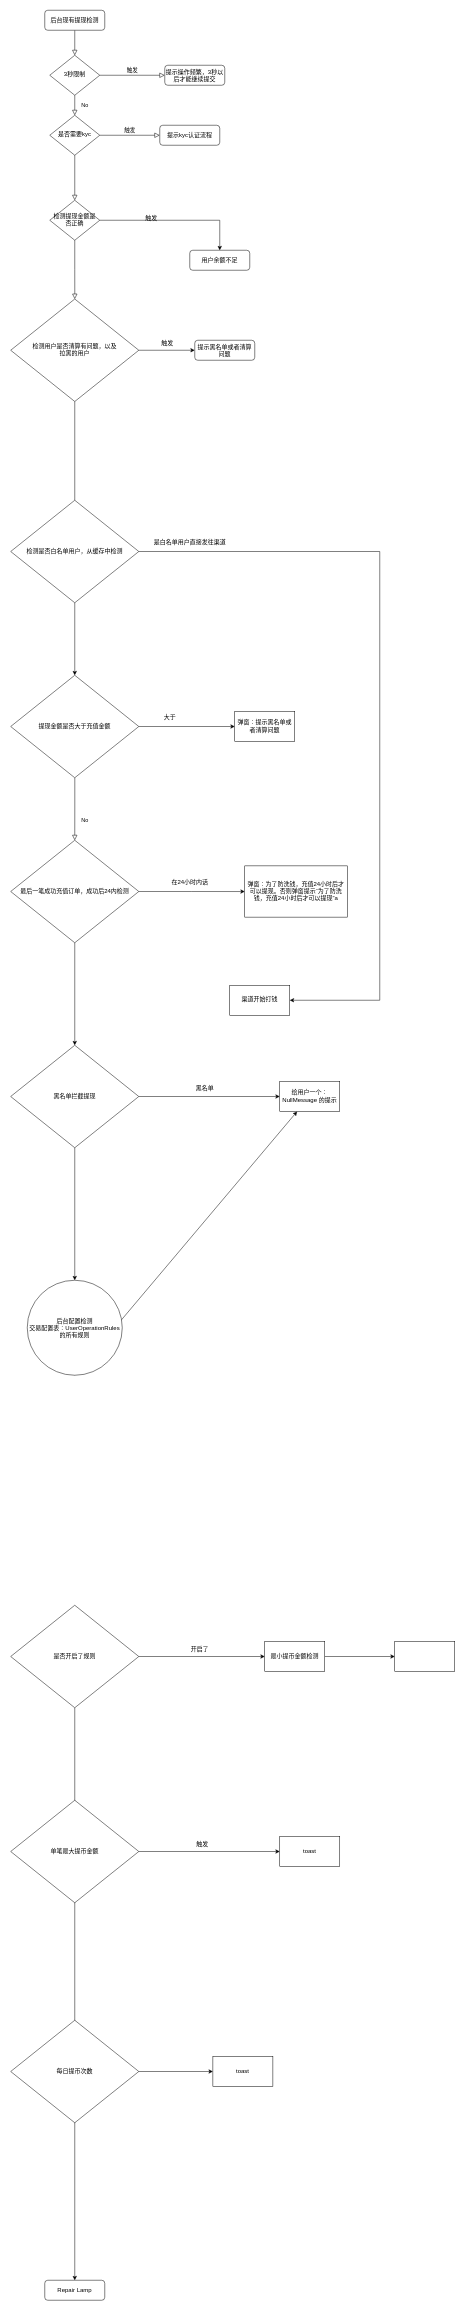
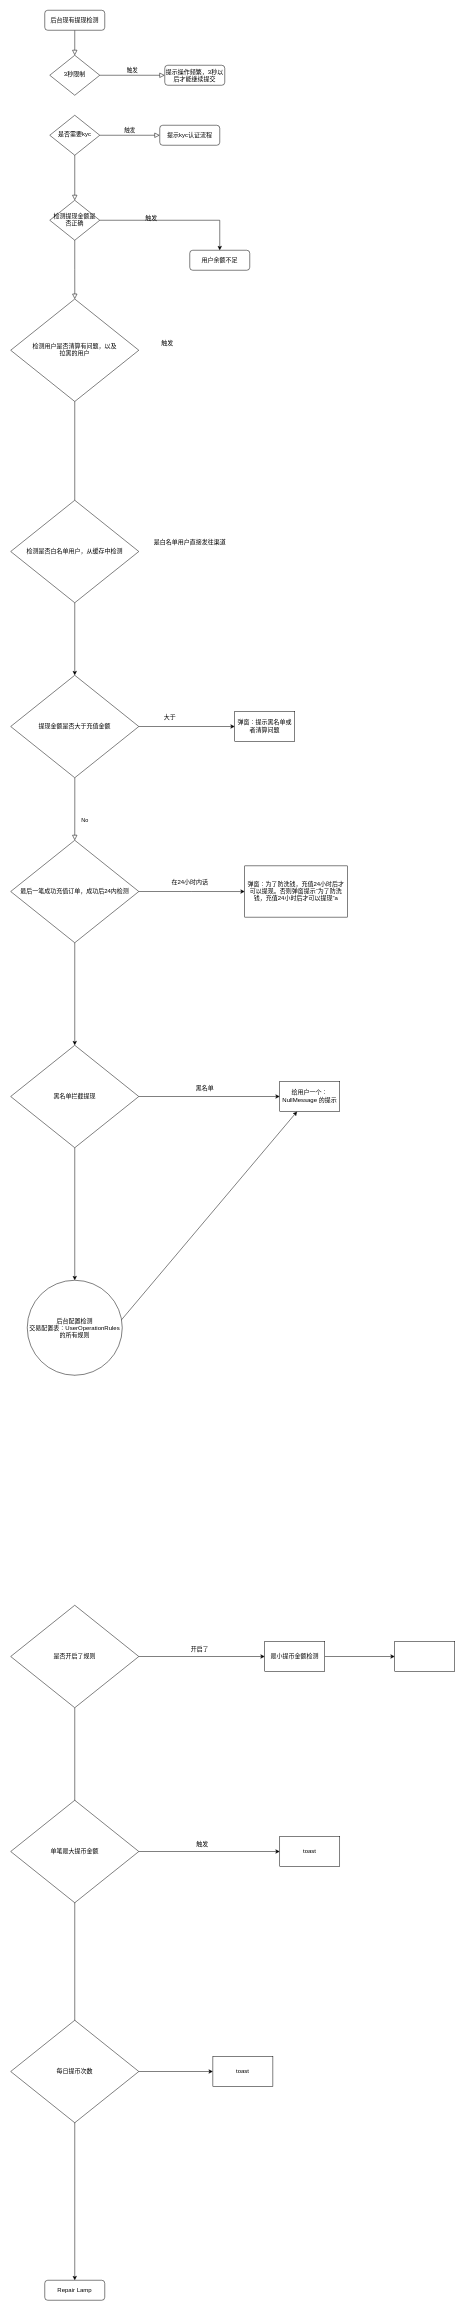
- <mxCell id="4" value="No" style="rounded=0;html=1;jettySize=auto;orthogonalLoop=1;fontSize=11;endArrow=block;endFill=0;endSize=8;strokeWidth=1;shadow=0;labelBackgroundColor=none;edgeStyle=orthogonalEdgeStyle;" parent="1" source="6" target="10" edge="1"><mxGeometry y="20" relative="1" as="geometry"><mxPoint as="offset" /></mxGeometry></mxCell>
- <mxCell id="18" value="" style="edgeStyle=orthogonalEdgeStyle;rounded=0;orthogonalLoop=1;jettySize=auto;html=1;" edge="1" parent="1" source="19" target="20"><mxGeometry relative="1" as="geometry" /></mxCell>
- <mxCell id="20" value="提示黑名单或者清算问题" style="rounded=1;whiteSpace=wrap;html=1;fontSize=12;glass=0;strokeWidth=1;shadow=0;" vertex="1" parent="1"><mxGeometry x="389" y="680" width="120" height="40" as="geometry" /></mxCell>
- <mxCell id="24" value="渠道开始打钱" style="whiteSpace=wrap;html=1;shadow=0;strokeWidth=1;spacing=6;spacingTop=-4;" vertex="1" parent="1"><mxGeometry x="459.005" y="1970" width="120" height="60" as="geometry" /></mxCell>
- <mxCell id="22" value="" style="edgeStyle=orthogonalEdgeStyle;rounded=0;orthogonalLoop=1;jettySize=auto;html=1;" edge="1" parent="1" source="23" target="24"><mxGeometry relative="1" as="geometry"><Array as="points"><mxPoint x="759" y="1103" /><mxPoint x="759" y="2000" /></Array></mxGeometry></mxCell>
